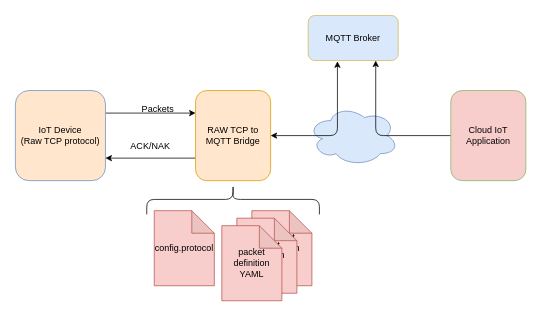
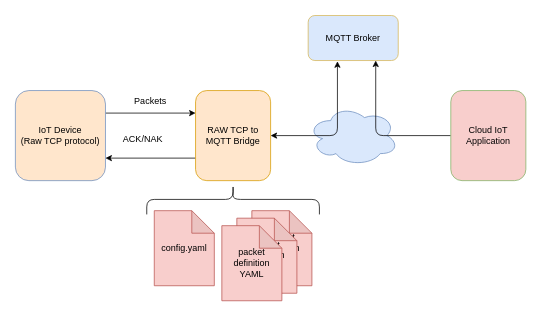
- <mxCell id="16" value="Packets" style="text;html=1;align=center;verticalAlign=middle;whiteSpace=wrap;rounded=0;fontFamily=Helvetica;fontSize=12;fontColor=default;" vertex="1" parent="1"><mxGeometry x="180" y="130" width="60" height="30" as="geometry" /></mxCell>
+ <mxCell id="16" value="Packets" style="text;html=1;align=center;verticalAlign=middle;whiteSpace=wrap;rounded=0;fontFamily=Helvetica;fontSize=12;fontColor=default;" vertex="1" parent="1"><mxGeometry x="170" y="120" width="60" height="30" as="geometry" /></mxCell>
- <mxCell id="17" value="ACK/NAK" style="text;html=1;align=center;verticalAlign=middle;whiteSpace=wrap;rounded=0;fontFamily=Helvetica;fontSize=12;fontColor=default;" vertex="1" parent="1"><mxGeometry x="170" y="180" width="60" height="30" as="geometry" /></mxCell>
+ <mxCell id="17" value="ACK/NAK" style="text;html=1;align=center;verticalAlign=middle;whiteSpace=wrap;rounded=0;fontFamily=Helvetica;fontSize=12;fontColor=default;" vertex="1" parent="1"><mxGeometry x="160" y="170" width="60" height="30" as="geometry" /></mxCell>
- <mxCell id="11" value="config.protocol" style="shape=note;whiteSpace=wrap;html=1;backgroundOutline=1;darkOpacity=0.05;rounded=1;fillColor=#f8cecc;strokeColor=#b85450;" vertex="1" parent="1"><mxGeometry x="205" y="280" width="80" height="100" as="geometry" /></mxCell>
+ <mxCell id="11" value="config.yaml" style="shape=note;whiteSpace=wrap;html=1;backgroundOutline=1;darkOpacity=0.05;rounded=1;fillColor=#f8cecc;strokeColor=#b85450;" vertex="1" parent="1"><mxGeometry x="205" y="280" width="80" height="100" as="geometry" /></mxCell>
